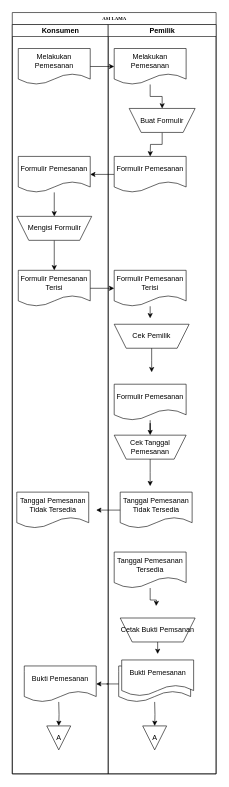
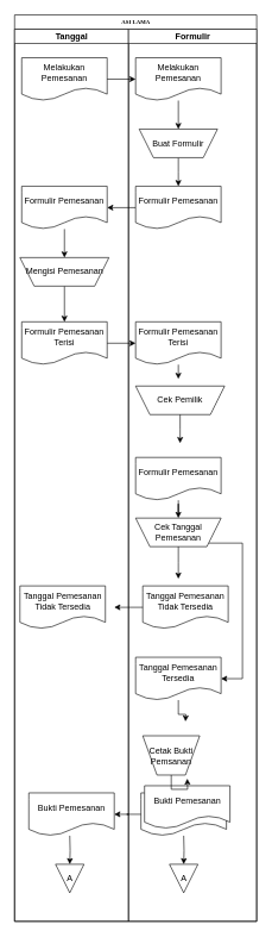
- <mxCell id="3" value="Konsumen" style="swimlane;html=1;startSize=20;" parent="2" vertex="1"><mxGeometry y="20" width="160" height="1250" as="geometry" /></mxCell>
+ <mxCell id="3" value="Tanggal" style="swimlane;html=1;startSize=20;" parent="2" vertex="1"><mxGeometry y="20" width="160" height="1250" as="geometry" /></mxCell>
- <mxCell id="19" value="Pemilik" style="swimlane;html=1;startSize=20;" parent="2" vertex="1"><mxGeometry x="160" y="20" width="180" height="1250" as="geometry" /></mxCell>
+ <mxCell id="19" value="Formulir" style="swimlane;html=1;startSize=20;" parent="2" vertex="1"><mxGeometry x="160" y="20" width="180" height="1250" as="geometry" /></mxCell>
- <mxCell id="26" value="Buat Formulir" style="shape=trapezoid;perimeter=trapezoidPerimeter;whiteSpace=wrap;html=1;fixedSize=1;flipV=1;" vertex="1" parent="19"><mxGeometry x="35" y="140" width="110" height="40" as="geometry" /></mxCell>
+ <mxCell id="26" value="Buat Formulir" style="shape=trapezoid;perimeter=trapezoidPerimeter;whiteSpace=wrap;html=1;fixedSize=1;flipV=1;" vertex="1" parent="19"><mxGeometry x="15" y="140" width="110" height="40" as="geometry" /></mxCell>
- <mxCell id="9" value="Mengisi Formulir" style="shape=trapezoid;perimeter=trapezoidPerimeter;whiteSpace=wrap;html=1;fixedSize=1;flipV=1;" vertex="1" parent="3"><mxGeometry x="7.5" y="320" width="125" height="40" as="geometry" /></mxCell>
+ <mxCell id="9" value="Mengisi Pemesanan" style="shape=trapezoid;perimeter=trapezoidPerimeter;whiteSpace=wrap;html=1;fixedSize=1;flipV=1;" vertex="1" parent="3"><mxGeometry x="7.5" y="320" width="125" height="40" as="geometry" /></mxCell>
+ <mxCell id="29" style="edgeStyle=orthogonalEdgeStyle;rounded=0;orthogonalLoop=1;jettySize=auto;html=1;entryX=1;entryY=0.5;entryDx=0;entryDy=0;" edge="1" parent="19" source="30" target="33"><mxGeometry relative="1" as="geometry"><Array as="points"><mxPoint x="160" y="720" /><mxPoint x="160" y="910" /></Array></mxGeometry></mxCell>
- <mxCell id="34" value="Cetak Bukti Pemsanan" style="shape=trapezoid;perimeter=trapezoidPerimeter;whiteSpace=wrap;html=1;fixedSize=1;flipV=1;" vertex="1" parent="19"><mxGeometry x="20" y="990" width="125" height="40" as="geometry" /></mxCell>
+ <mxCell id="34" value="Cetak Bukti Pemsanan" style="shape=trapezoid;perimeter=trapezoidPerimeter;whiteSpace=wrap;html=1;fixedSize=1;flipV=1;" vertex="1" parent="19"><mxGeometry x="20" y="990" width="80" height="55" as="geometry" /></mxCell>
